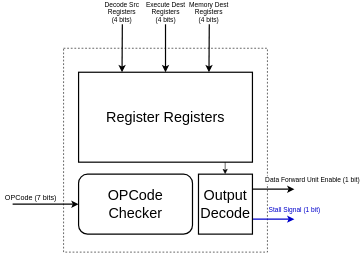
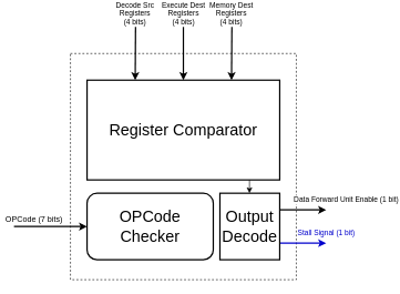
- <mxCell id="3" value="&lt;font style=&quot;font-size: 24px&quot;&gt;Register Registers&lt;/font&gt;" style="rounded=0;whiteSpace=wrap;html=1;strokeWidth=2;" vertex="1" parent="1"><mxGeometry x="130" y="100" width="290" height="150" as="geometry" /></mxCell>
+ <mxCell id="3" value="&lt;font style=&quot;font-size: 24px&quot;&gt;Register Comparator&lt;/font&gt;" style="rounded=0;whiteSpace=wrap;html=1;strokeWidth=2;" vertex="1" parent="1"><mxGeometry x="130" y="100" width="290" height="150" as="geometry" /></mxCell>
